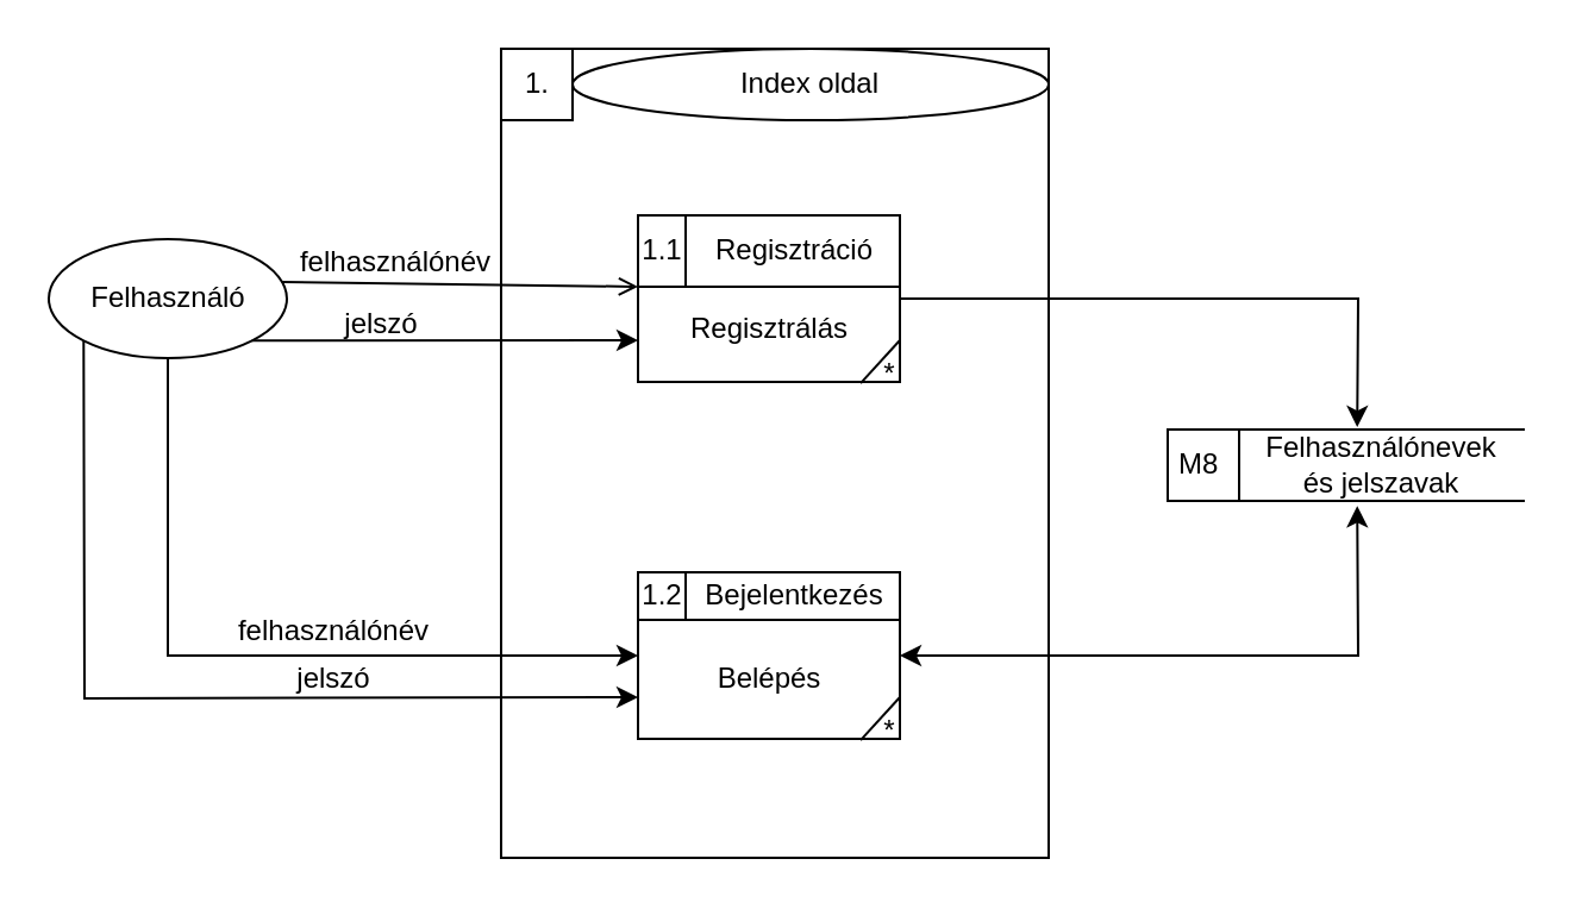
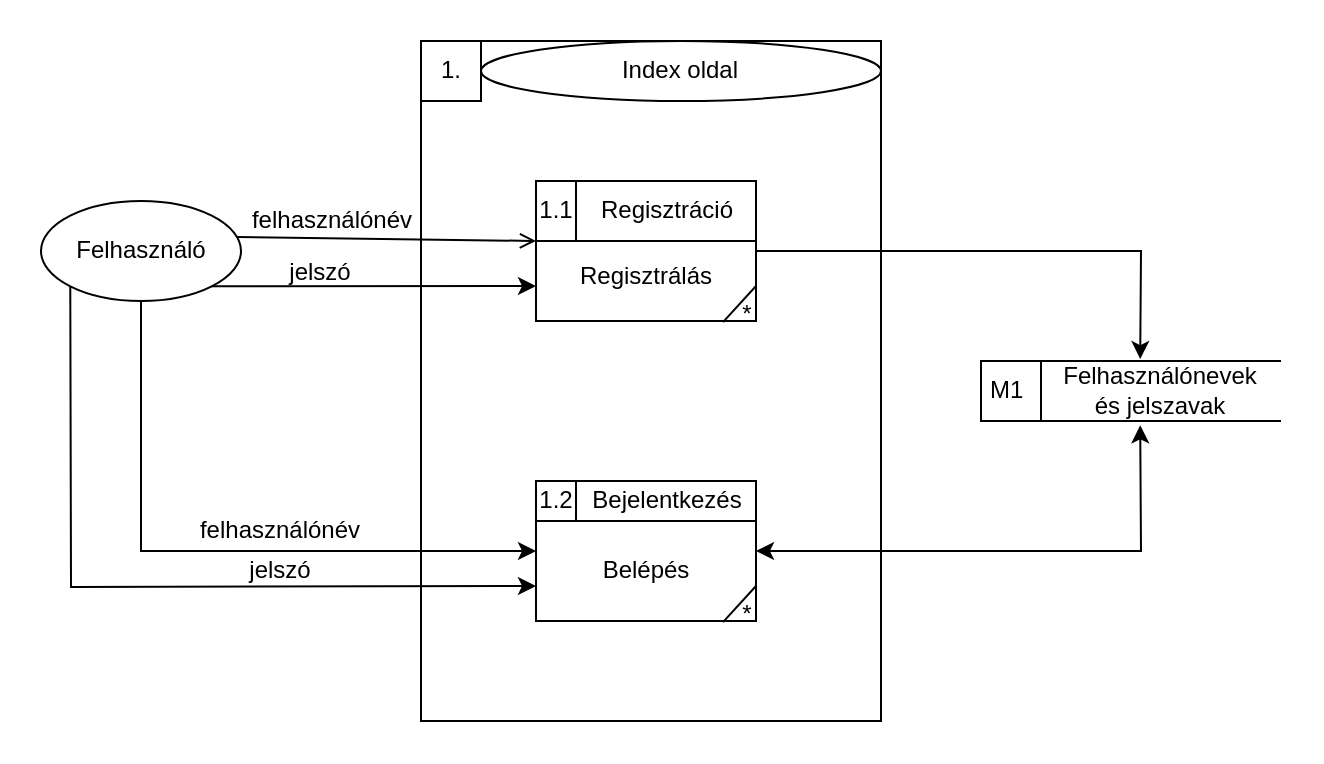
- <mxCell id="31" value="M8" style="html=1;dashed=0;whitespace=wrap;shape=mxgraph.dfd.dataStoreID;align=left;spacingLeft=3;points=[[0,0],[0.5,0],[1,0],[0,0.5],[1,0.5],[0,1],[0.5,1],[1,1]];" parent="1" vertex="1"><mxGeometry x="490" y="180" width="150" height="30" as="geometry" /></mxCell>
+ <mxCell id="31" value="M1" style="html=1;dashed=0;whitespace=wrap;shape=mxgraph.dfd.dataStoreID;align=left;spacingLeft=3;points=[[0,0],[0.5,0],[1,0],[0,0.5],[1,0.5],[0,1],[0.5,1],[1,1]];" parent="1" vertex="1"><mxGeometry x="490" y="180" width="150" height="30" as="geometry" /></mxCell>
